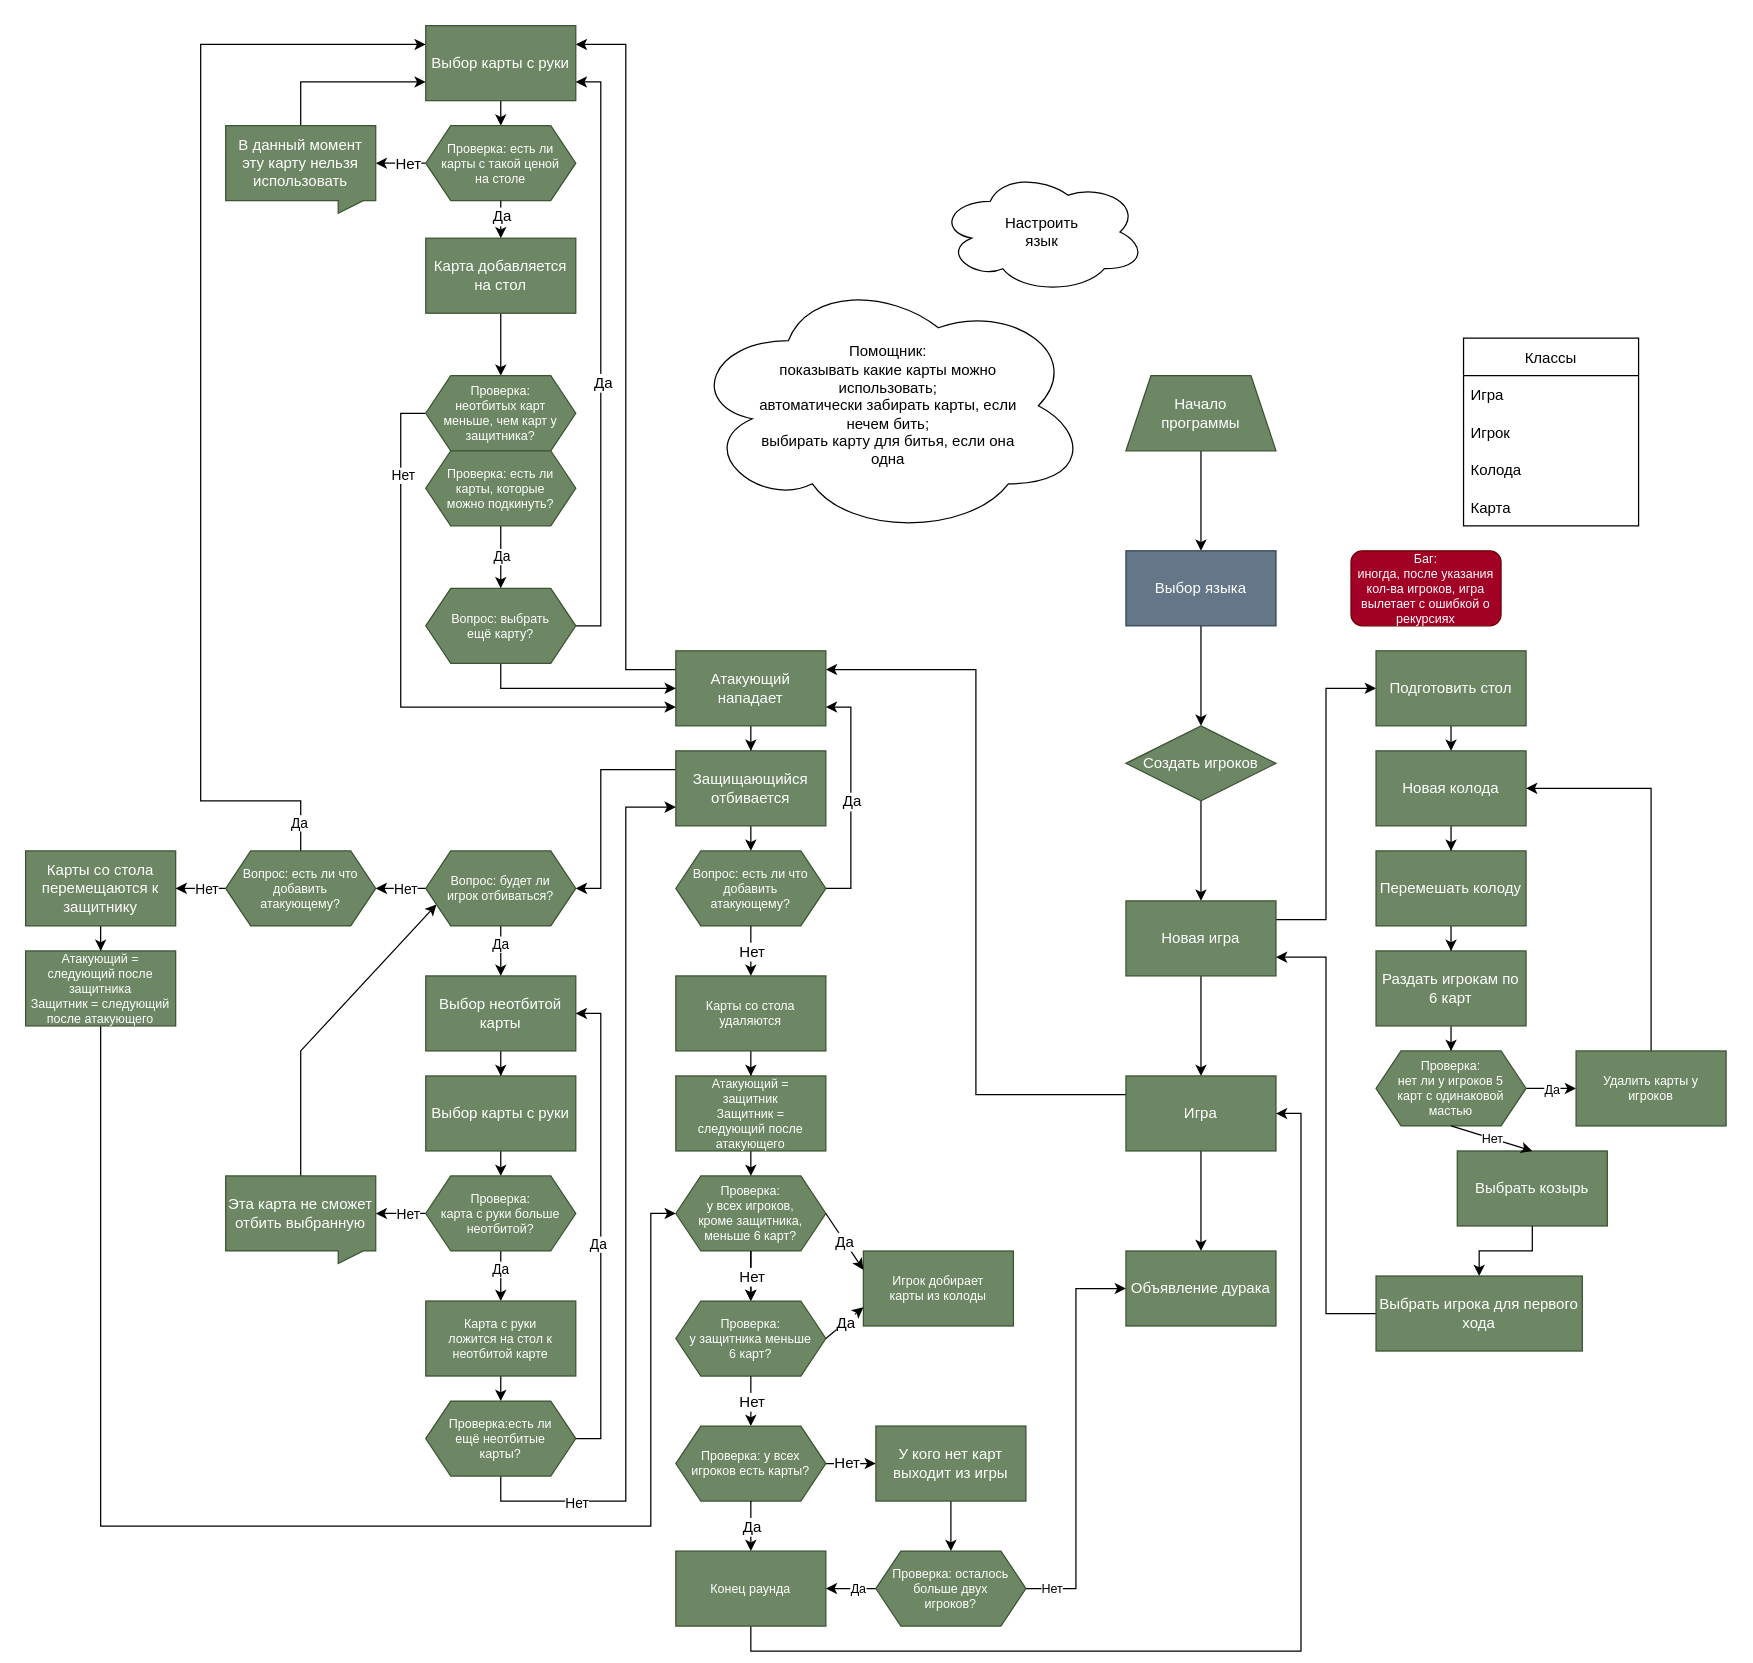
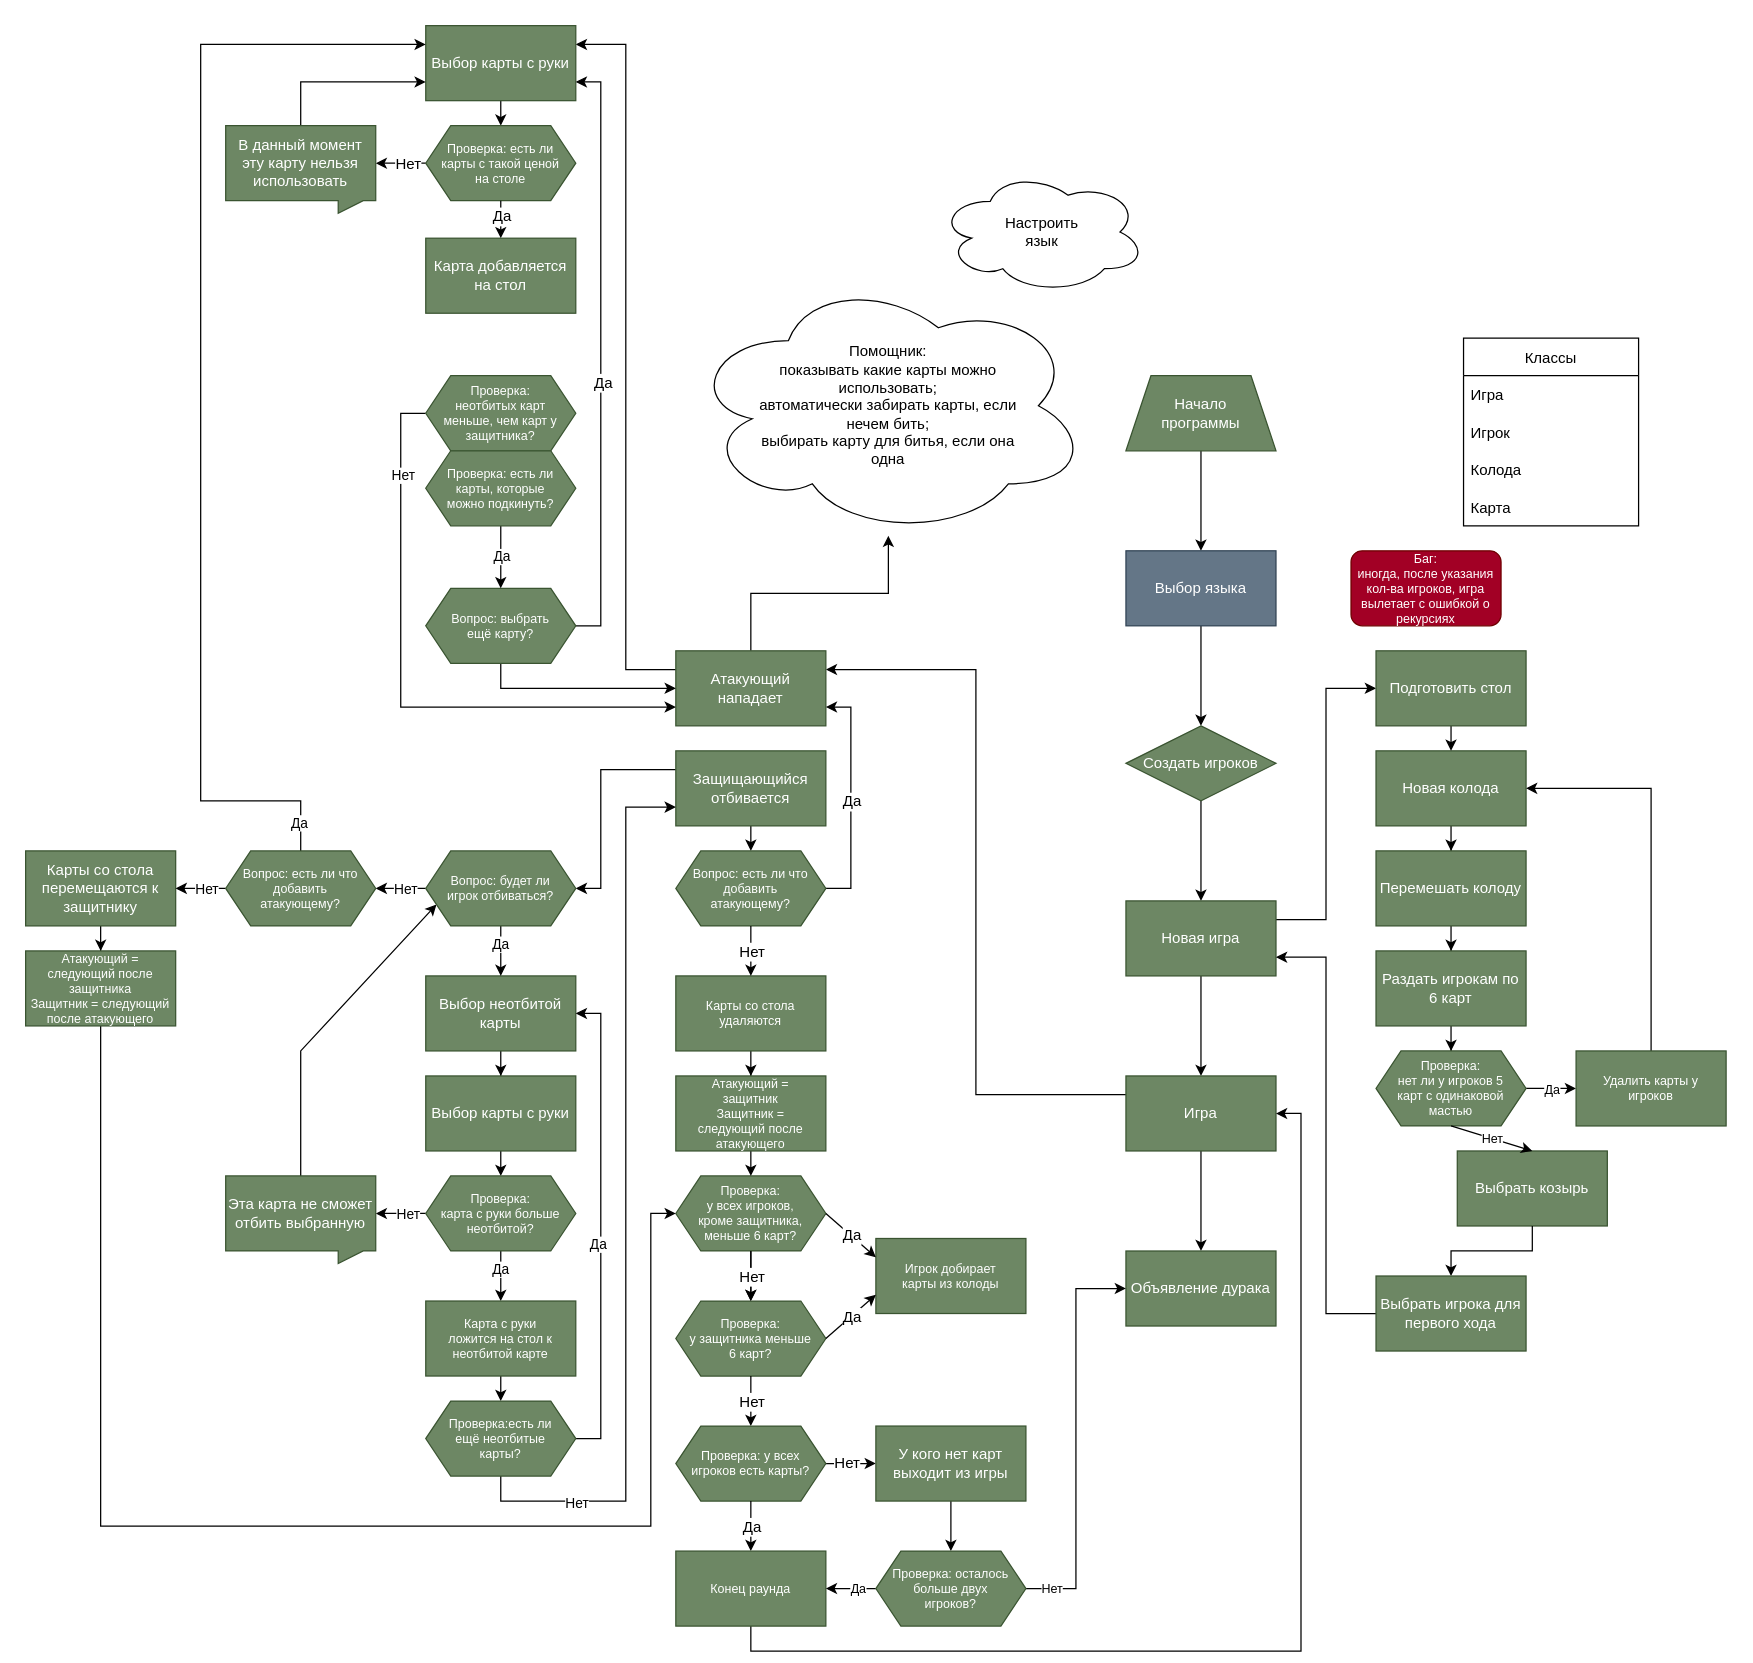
- <mxCell id="75" style="edgeStyle=orthogonalEdgeStyle;rounded=0;orthogonalLoop=1;jettySize=auto;html=1;exitX=0.5;exitY=1;exitDx=0;exitDy=0;entryX=0.5;entryY=0;entryDx=0;entryDy=0;fontSize=12;strokeColor=default;" parent="1" source="76" target="90" edge="1"><mxGeometry relative="1" as="geometry" /></mxCell>
- <mxCell id="33" value="" style="edgeStyle=orthogonalEdgeStyle;rounded=0;orthogonalLoop=1;jettySize=auto;html=1;fontSize=12;strokeColor=default;" parent="1" source="35" target="38" edge="1"><mxGeometry relative="1" as="geometry" /></mxCell>
+ <mxCell id="33" value="" style="edgeStyle=orthogonalEdgeStyle;rounded=0;orthogonalLoop=1;jettySize=auto;html=1;fontSize=12;strokeColor=default;" parent="1" source="35" target="126" edge="1"><mxGeometry relative="1" as="geometry" /></mxCell>
- <mxCell id="51" value="Игрок добирает карты из колоды" style="whiteSpace=wrap;html=1;fontSize=10;spacing=2;spacingLeft=10;spacingRight=10;fillColor=#6d8764;fontColor=#ffffff;strokeColor=#3A5431;" parent="1" vertex="1"><mxGeometry x="690" y="1000" width="120" height="60" as="geometry" /></mxCell>
+ <mxCell id="51" value="Игрок добирает карты из колоды" style="whiteSpace=wrap;html=1;fontSize=10;spacing=2;spacingLeft=10;spacingRight=10;fillColor=#6d8764;fontColor=#ffffff;strokeColor=#3A5431;" parent="1" vertex="1"><mxGeometry x="700" y="990" width="120" height="60" as="geometry" /></mxCell>
- <mxCell id="20" value="Выбрать игрока для первого хода" style="whiteSpace=wrap;html=1;rounded=0;fillColor=#6d8764;fontColor=#ffffff;strokeColor=#3A5431;" parent="1" vertex="1"><mxGeometry x="1100" y="1020" width="165" height="60" as="geometry" /></mxCell>
+ <mxCell id="20" value="Выбрать игрока для первого хода" style="whiteSpace=wrap;html=1;rounded=0;fillColor=#6d8764;fontColor=#ffffff;strokeColor=#3A5431;" parent="1" vertex="1"><mxGeometry x="1100" y="1020" width="120" height="60" as="geometry" /></mxCell>
